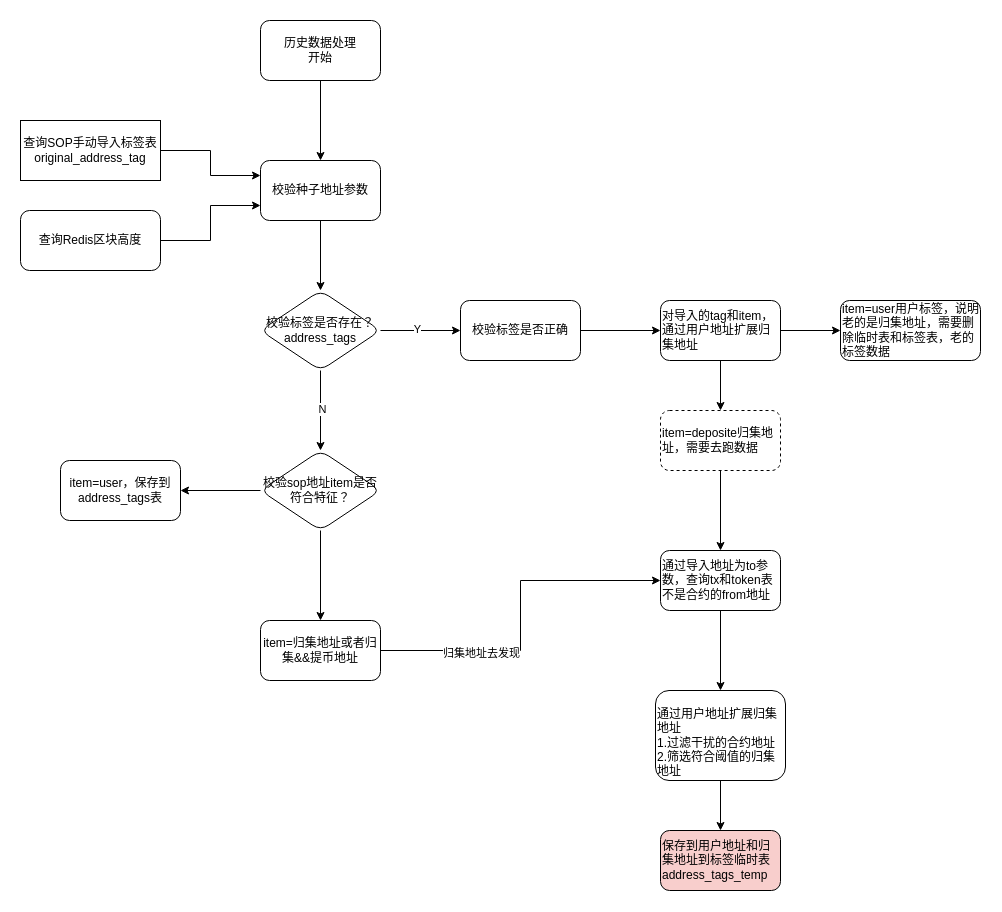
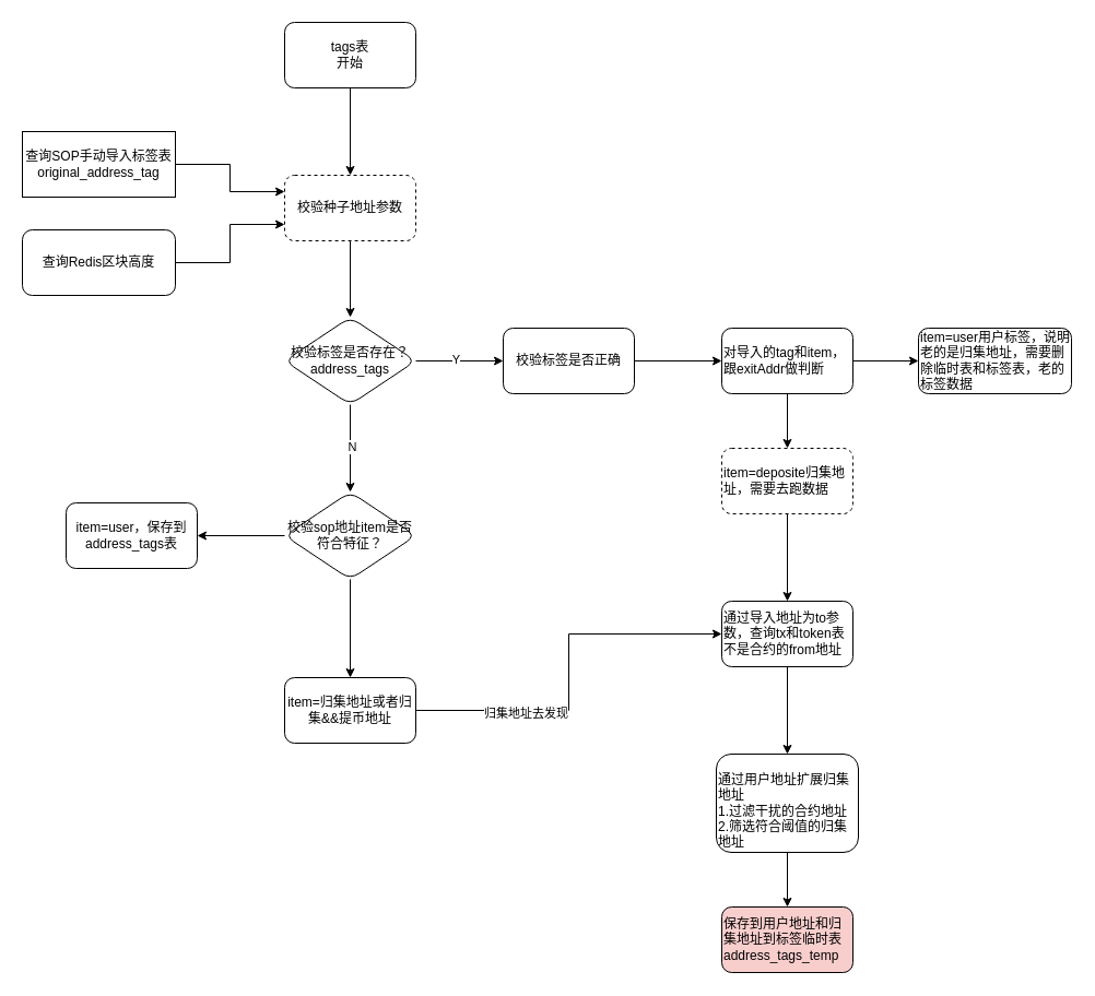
- <mxCell id="3" value="历史数据处理&lt;br&gt;开始" style="rounded=1;whiteSpace=wrap;html=1;" vertex="1" parent="1"><mxGeometry x="260" y="20" width="120" height="60" as="geometry" /></mxCell>
+ <mxCell id="3" value="tags表&lt;br&gt;开始" style="rounded=1;whiteSpace=wrap;html=1;" vertex="1" parent="1"><mxGeometry x="260" y="20" width="120" height="60" as="geometry" /></mxCell>
- <mxCell id="5" value="&lt;div style=&quot;text-align: left;&quot;&gt;&lt;span style=&quot;background-color: initial;&quot;&gt;校验种子地址参数&lt;/span&gt;&lt;/div&gt;" style="whiteSpace=wrap;html=1;rounded=1;" vertex="1" parent="1"><mxGeometry x="260" y="160" width="120" height="60" as="geometry" /></mxCell>
+ <mxCell id="5" value="&lt;div style=&quot;text-align: left;&quot;&gt;&lt;span style=&quot;background-color: initial;&quot;&gt;校验种子地址参数&lt;/span&gt;&lt;/div&gt;" style="whiteSpace=wrap;html=1;rounded=1;dashed=1;" vertex="1" parent="1"><mxGeometry x="260" y="160" width="120" height="60" as="geometry" /></mxCell>
- <mxCell id="19" value="对导入的tag和item，通过用户地址扩展归集地址" style="whiteSpace=wrap;html=1;rounded=1;align=left;" vertex="1" parent="1"><mxGeometry x="660" y="300" width="120" height="60" as="geometry" /></mxCell>
+ <mxCell id="19" value="对导入的tag和item，跟exitAddr做判断" style="whiteSpace=wrap;html=1;rounded=1;align=left;" vertex="1" parent="1"><mxGeometry x="660" y="300" width="120" height="60" as="geometry" /></mxCell>
